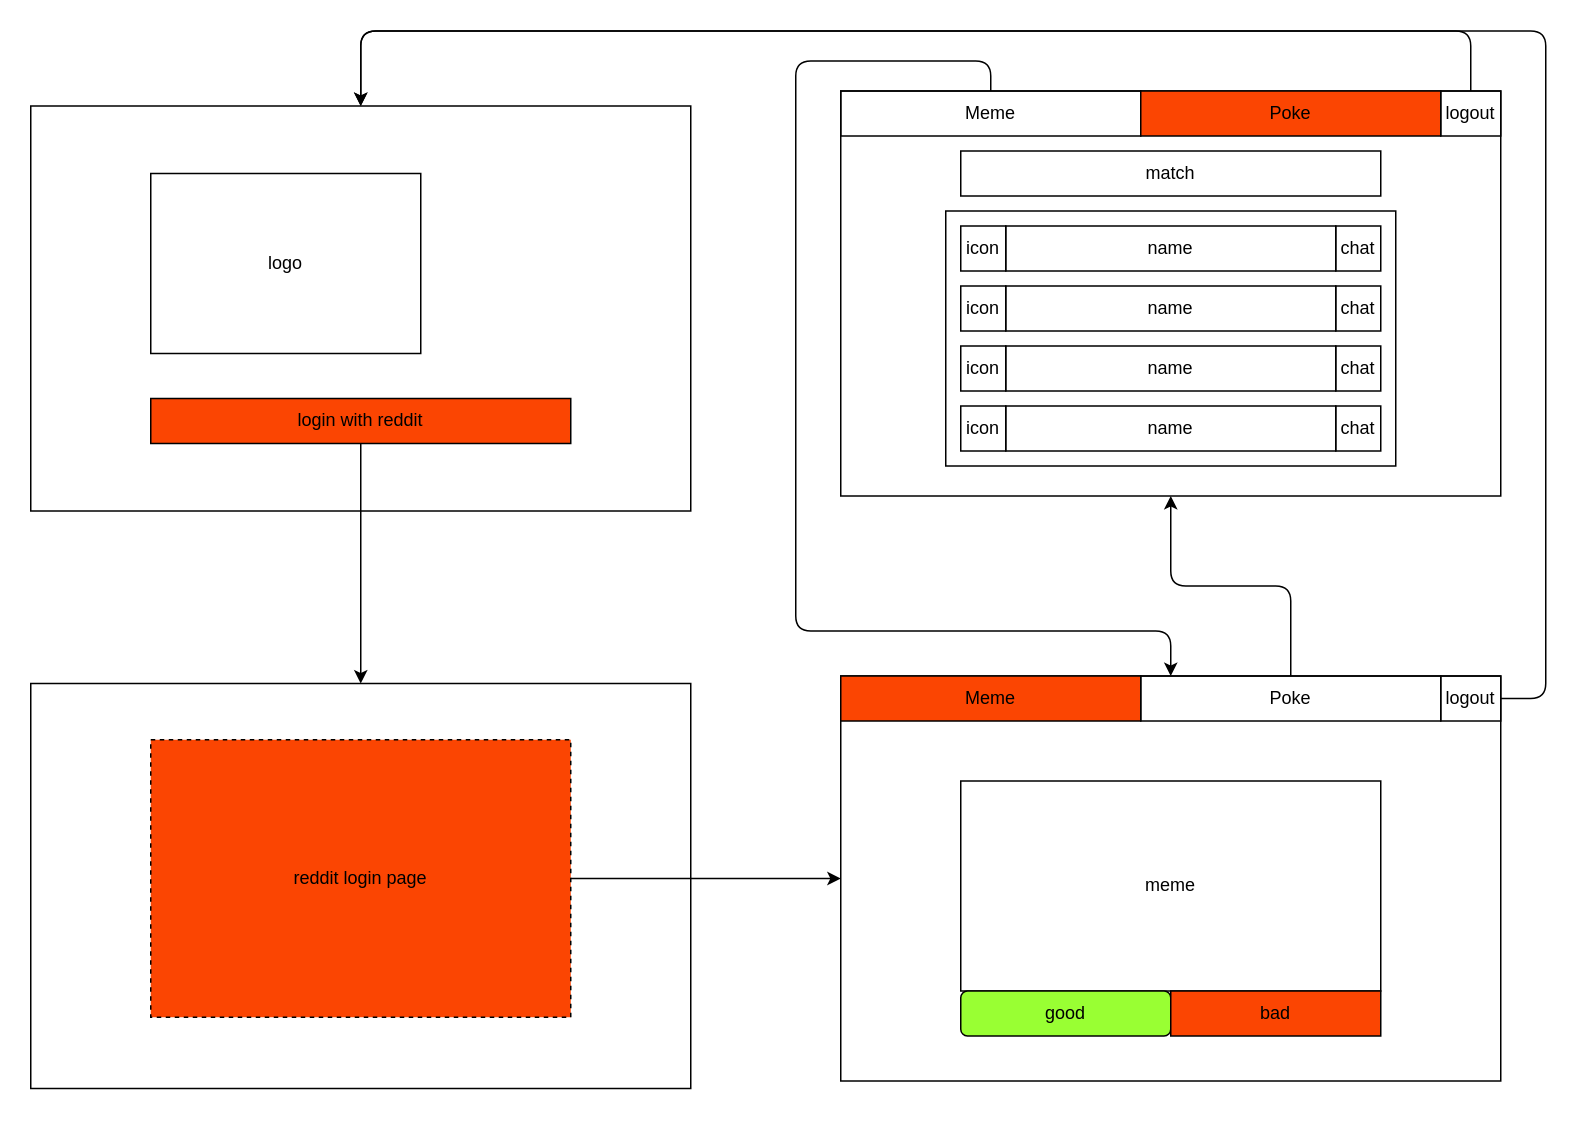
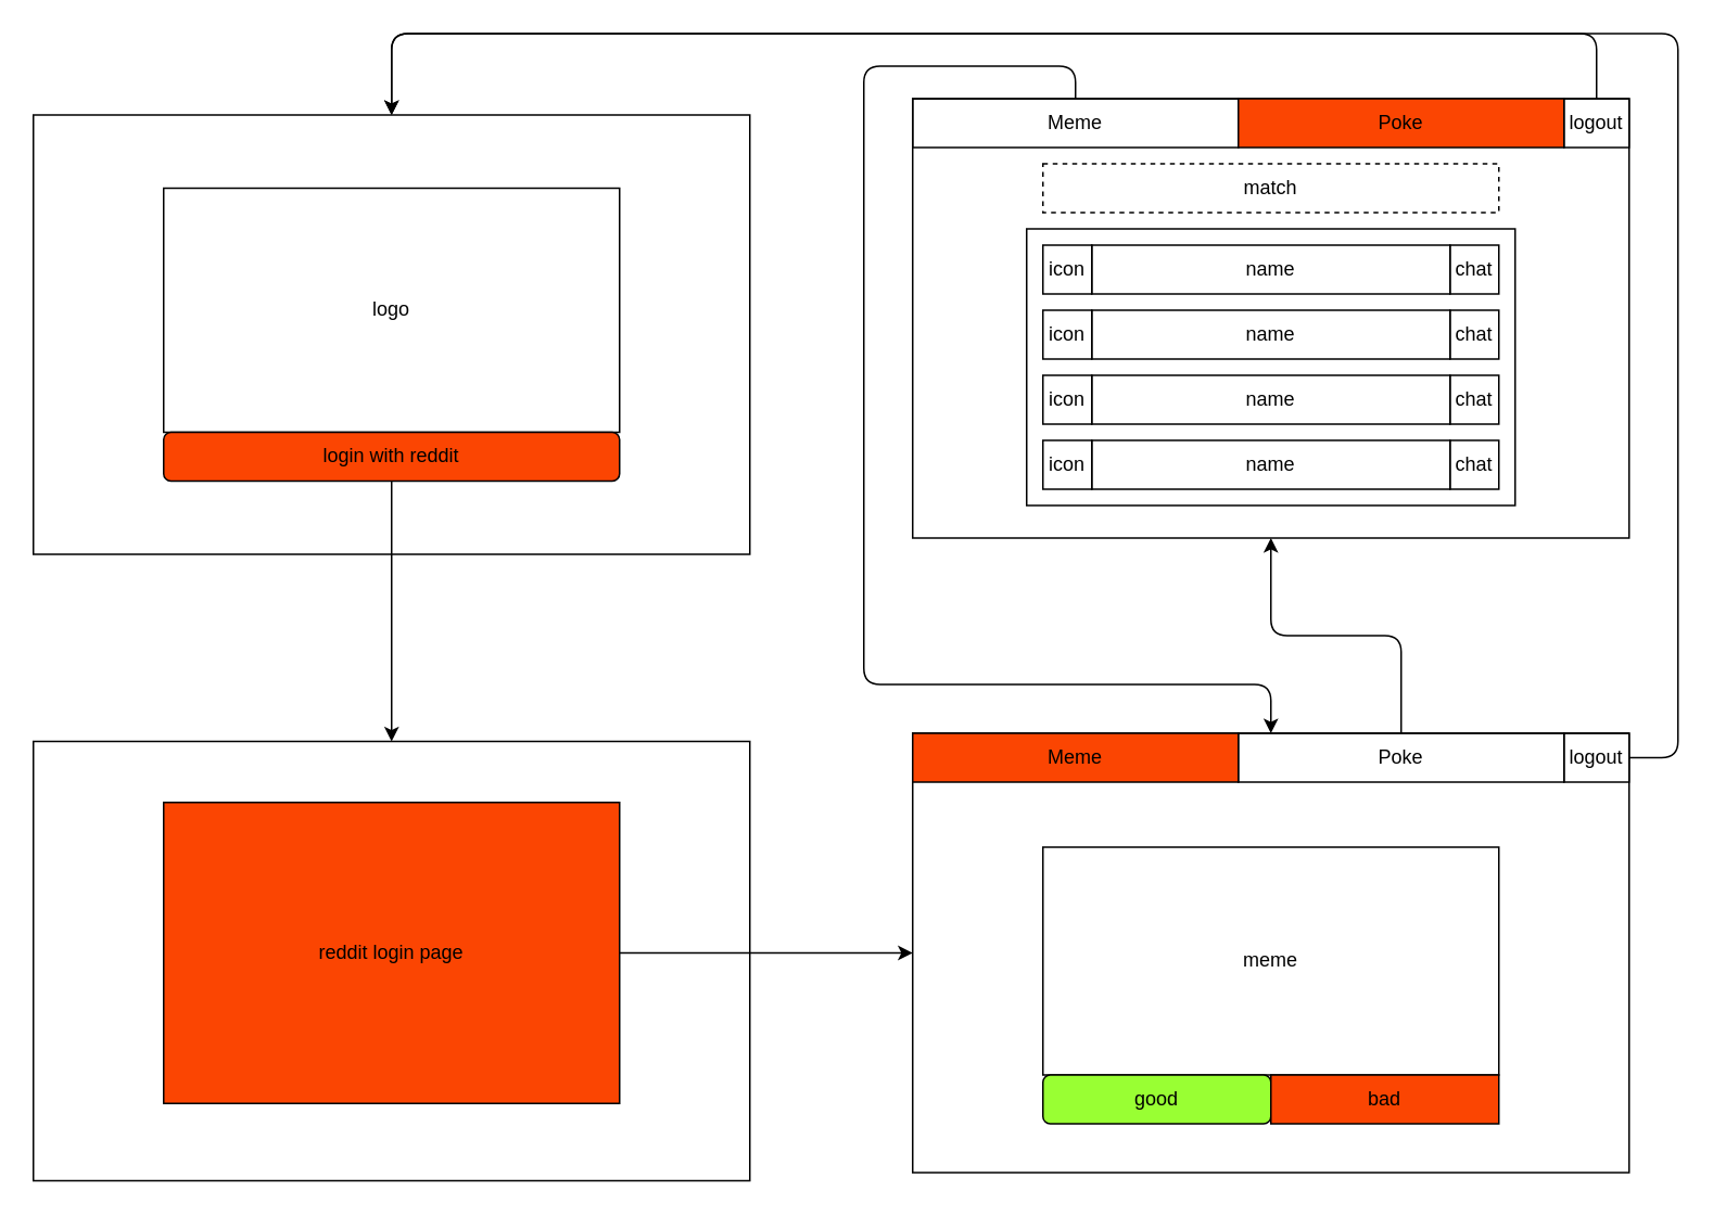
- <mxCell id="14" value="match" style="rounded=0;whiteSpace=wrap;html=1;" parent="9" vertex="1"><mxGeometry x="80" y="40" width="280" height="30" as="geometry" /></mxCell>
+ <mxCell id="14" value="match" style="rounded=0;whiteSpace=wrap;html=1;dashed=1;" parent="9" vertex="1"><mxGeometry x="80" y="40" width="280" height="30" as="geometry" /></mxCell>
- <mxCell id="7" value="logo" style="rounded=0;whiteSpace=wrap;html=1;" parent="5" vertex="1"><mxGeometry x="80" y="45" width="180" height="120" as="geometry" /></mxCell>
+ <mxCell id="7" value="logo" style="rounded=0;whiteSpace=wrap;html=1;" parent="5" vertex="1"><mxGeometry x="80" y="45" width="280" height="150" as="geometry" /></mxCell>
- <mxCell id="8" value="login with reddit" style="rounded=0;whiteSpace=wrap;html=1;fillColor=#FB4502;" parent="5" vertex="1"><mxGeometry x="80" y="195" width="280" height="30" as="geometry" /></mxCell>
+ <mxCell id="8" value="login with reddit" style="whiteSpace=wrap;html=1;fillColor=#FB4502;rounded=1;" parent="5" vertex="1"><mxGeometry x="80" y="195" width="280" height="30" as="geometry" /></mxCell>
- <mxCell id="4" value="reddit login page" style="rounded=0;whiteSpace=wrap;html=1;fillColor=#FB4502;dashed=1;" parent="2" vertex="1"><mxGeometry x="80" y="37.5" width="280" height="185" as="geometry" /></mxCell>
+ <mxCell id="4" value="reddit login page" style="rounded=0;whiteSpace=wrap;html=1;fillColor=#FB4502;" parent="2" vertex="1"><mxGeometry x="80" y="37.5" width="280" height="185" as="geometry" /></mxCell>
